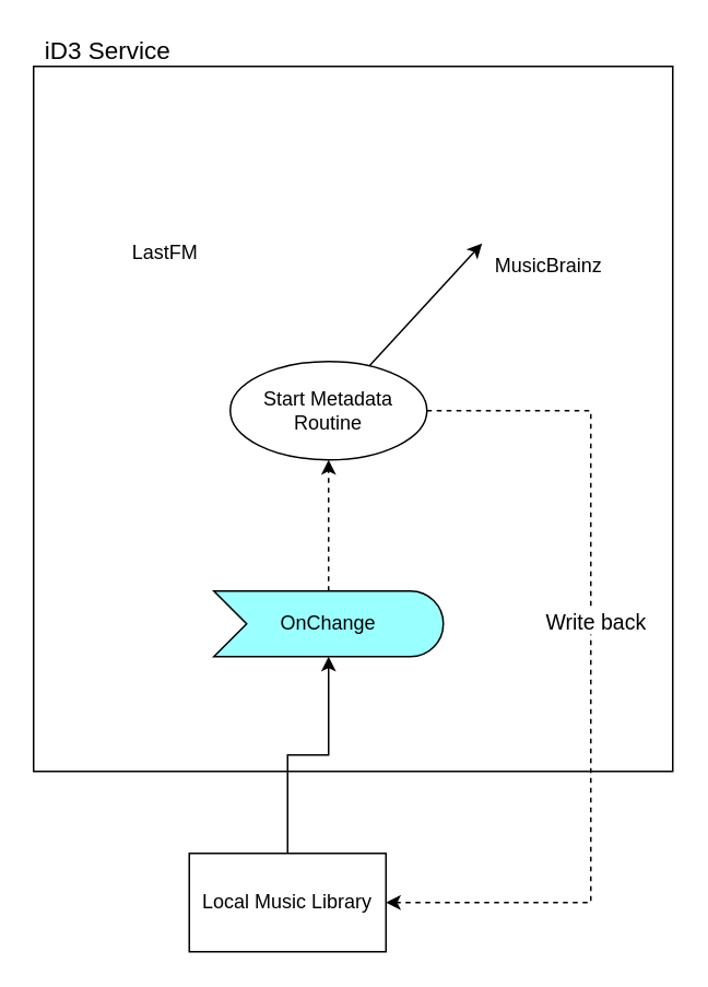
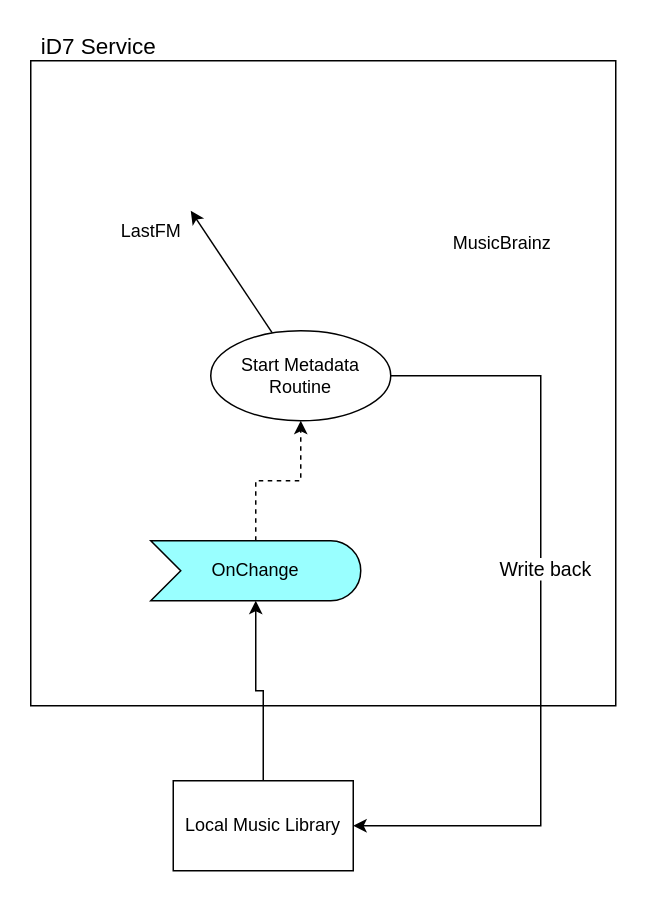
- <mxCell id="14" value="&lt;font style=&quot;font-size: 15px&quot;&gt;iD3 Service&lt;/font&gt;" style="text;html=1;align=center;verticalAlign=middle;resizable=0;points=[];autosize=1;" vertex="1" parent="1"><mxGeometry x="20" y="20" width="90" height="20" as="geometry" /></mxCell>
+ <mxCell id="14" value="&lt;font style=&quot;font-size: 15px&quot;&gt;iD7 Service&lt;/font&gt;" style="text;html=1;align=center;verticalAlign=middle;resizable=0;points=[];autosize=1;" vertex="1" parent="1"><mxGeometry x="20" y="20" width="90" height="20" as="geometry" /></mxCell>
+ <mxCell id="7" style="rounded=0;orthogonalLoop=1;jettySize=auto;html=1;" edge="1" parent="1" source="11" target="12"><mxGeometry relative="1" as="geometry" /></mxCell>
- <mxCell id="8" style="edgeStyle=none;rounded=0;orthogonalLoop=1;jettySize=auto;html=1;" edge="1" parent="1" source="11" target="13"><mxGeometry relative="1" as="geometry" /></mxCell>
- <mxCell id="6" value="OnChange" style="html=1;outlineConnect=0;whiteSpace=wrap;fillColor=#99ffff;shape=mxgraph.archimate3.event;" vertex="1" parent="1"><mxGeometry x="130" y="360" width="140" height="40" as="geometry" /></mxCell>
+ <mxCell id="6" value="OnChange" style="html=1;outlineConnect=0;whiteSpace=wrap;fillColor=#99ffff;shape=mxgraph.archimate3.event;" vertex="1" parent="1"><mxGeometry x="100" y="360" width="140" height="40" as="geometry" /></mxCell>
- <mxCell id="9" style="edgeStyle=orthogonalEdgeStyle;rounded=0;orthogonalLoop=1;jettySize=auto;html=1;entryX=1;entryY=0.5;entryDx=0;entryDy=0;dashed=1;" edge="1" parent="1" source="11" target="4"><mxGeometry relative="1" as="geometry"><Array as="points"><mxPoint x="360" y="250" /><mxPoint x="360" y="550" /></Array></mxGeometry></mxCell>
+ <mxCell id="9" style="edgeStyle=orthogonalEdgeStyle;rounded=0;orthogonalLoop=1;jettySize=auto;html=1;entryX=1;entryY=0.5;entryDx=0;entryDy=0;" edge="1" parent="1" source="11" target="4"><mxGeometry relative="1" as="geometry"><Array as="points"><mxPoint x="360" y="250" /><mxPoint x="360" y="550" /></Array></mxGeometry></mxCell>
